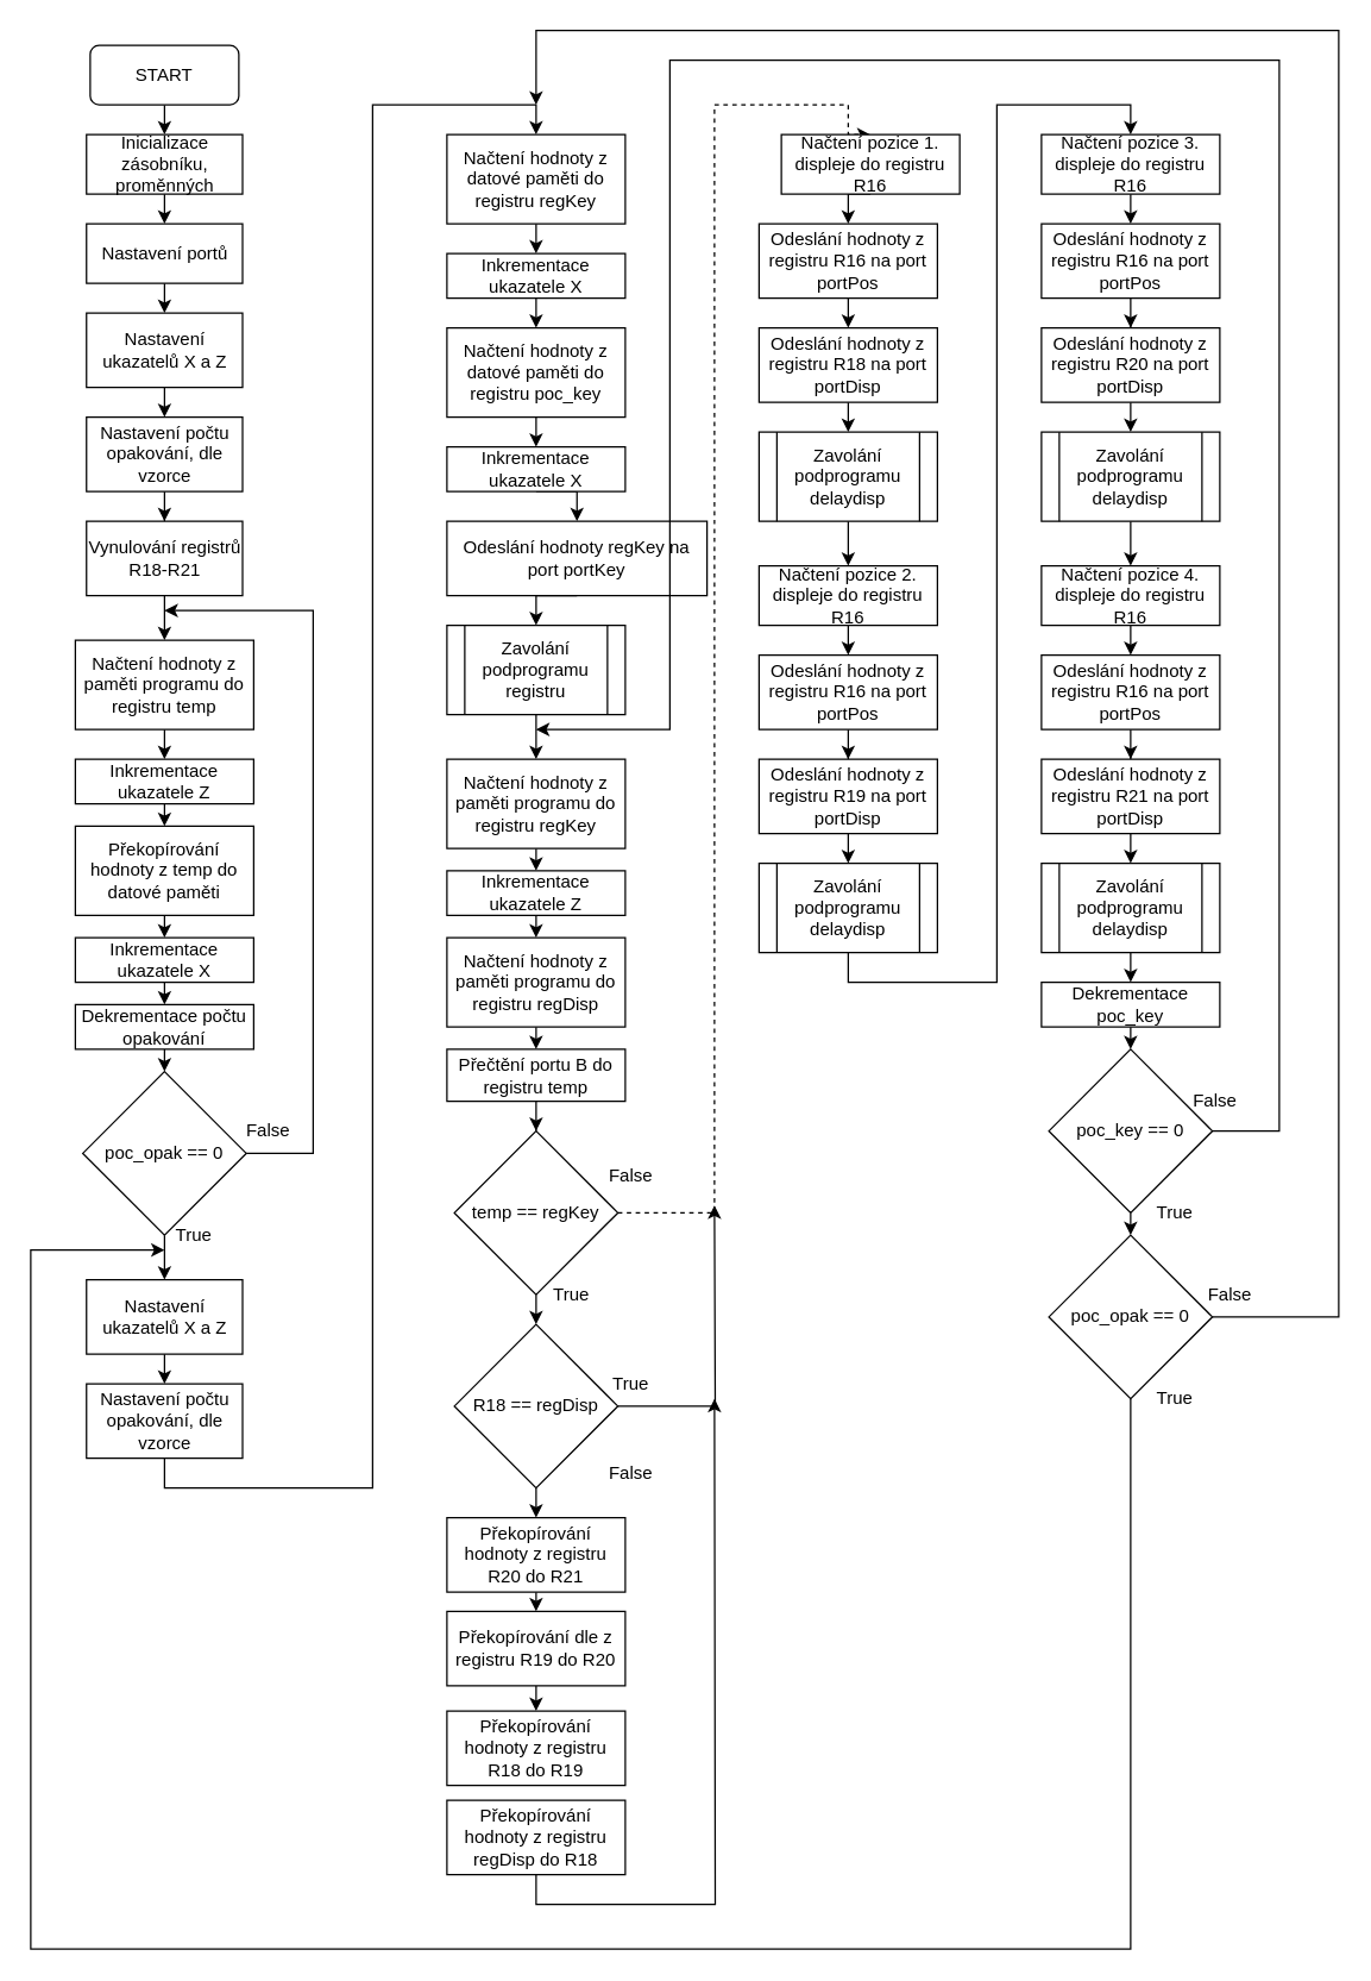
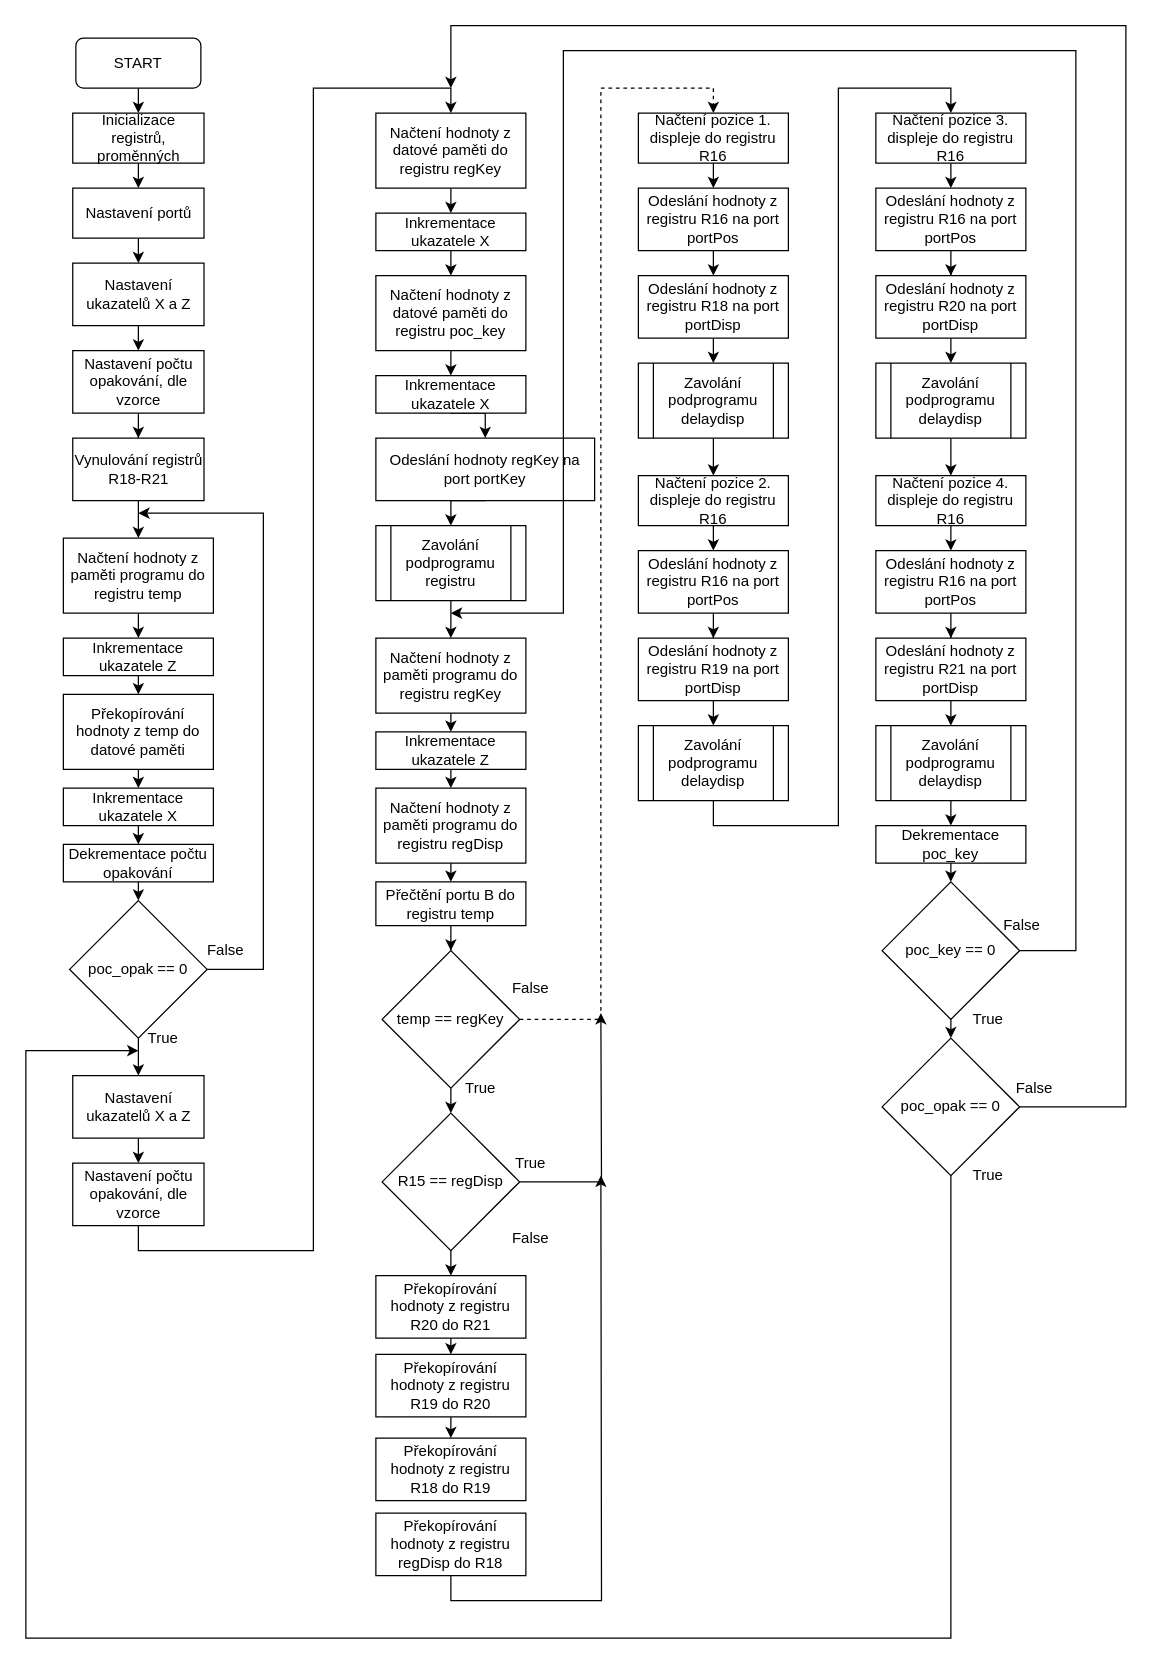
- <mxCell id="5" value="Inicializace zásobníku, proměnných" style="rounded=0;whiteSpace=wrap;html=1;" vertex="1" parent="1"><mxGeometry x="57.5" y="90" width="105" height="40" as="geometry" /></mxCell>
+ <mxCell id="5" value="Inicializace registrů, proměnných" style="rounded=0;whiteSpace=wrap;html=1;" vertex="1" parent="1"><mxGeometry x="57.5" y="90" width="105" height="40" as="geometry" /></mxCell>
- <mxCell id="59" value="Načtení pozice 1. displeje do registru R16" style="rounded=0;whiteSpace=wrap;html=1;" vertex="1" parent="1"><mxGeometry x="525" y="90" width="120" height="40" as="geometry" /></mxCell>
+ <mxCell id="59" value="Načtení pozice 1. displeje do registru R16" style="rounded=0;whiteSpace=wrap;html=1;" vertex="1" parent="1"><mxGeometry x="510" y="90" width="120" height="40" as="geometry" /></mxCell>
- <mxCell id="104" value="R18 == regDisp" style="rhombus;whiteSpace=wrap;html=1;" vertex="1" parent="1"><mxGeometry x="305" y="890" width="110" height="110" as="geometry" /></mxCell>
+ <mxCell id="104" value="R15 == regDisp" style="rhombus;whiteSpace=wrap;html=1;" vertex="1" parent="1"><mxGeometry x="305" y="890" width="110" height="110" as="geometry" /></mxCell>
- <mxCell id="110" value="Překopírování dle z registru R19 do R20" style="rounded=0;whiteSpace=wrap;html=1;" vertex="1" parent="1"><mxGeometry x="300" y="1083" width="120" height="50" as="geometry" /></mxCell>
+ <mxCell id="110" value="Překopírování hodnoty z registru R19 do R20" style="rounded=0;whiteSpace=wrap;html=1;" vertex="1" parent="1"><mxGeometry x="300" y="1083" width="120" height="50" as="geometry" /></mxCell>
